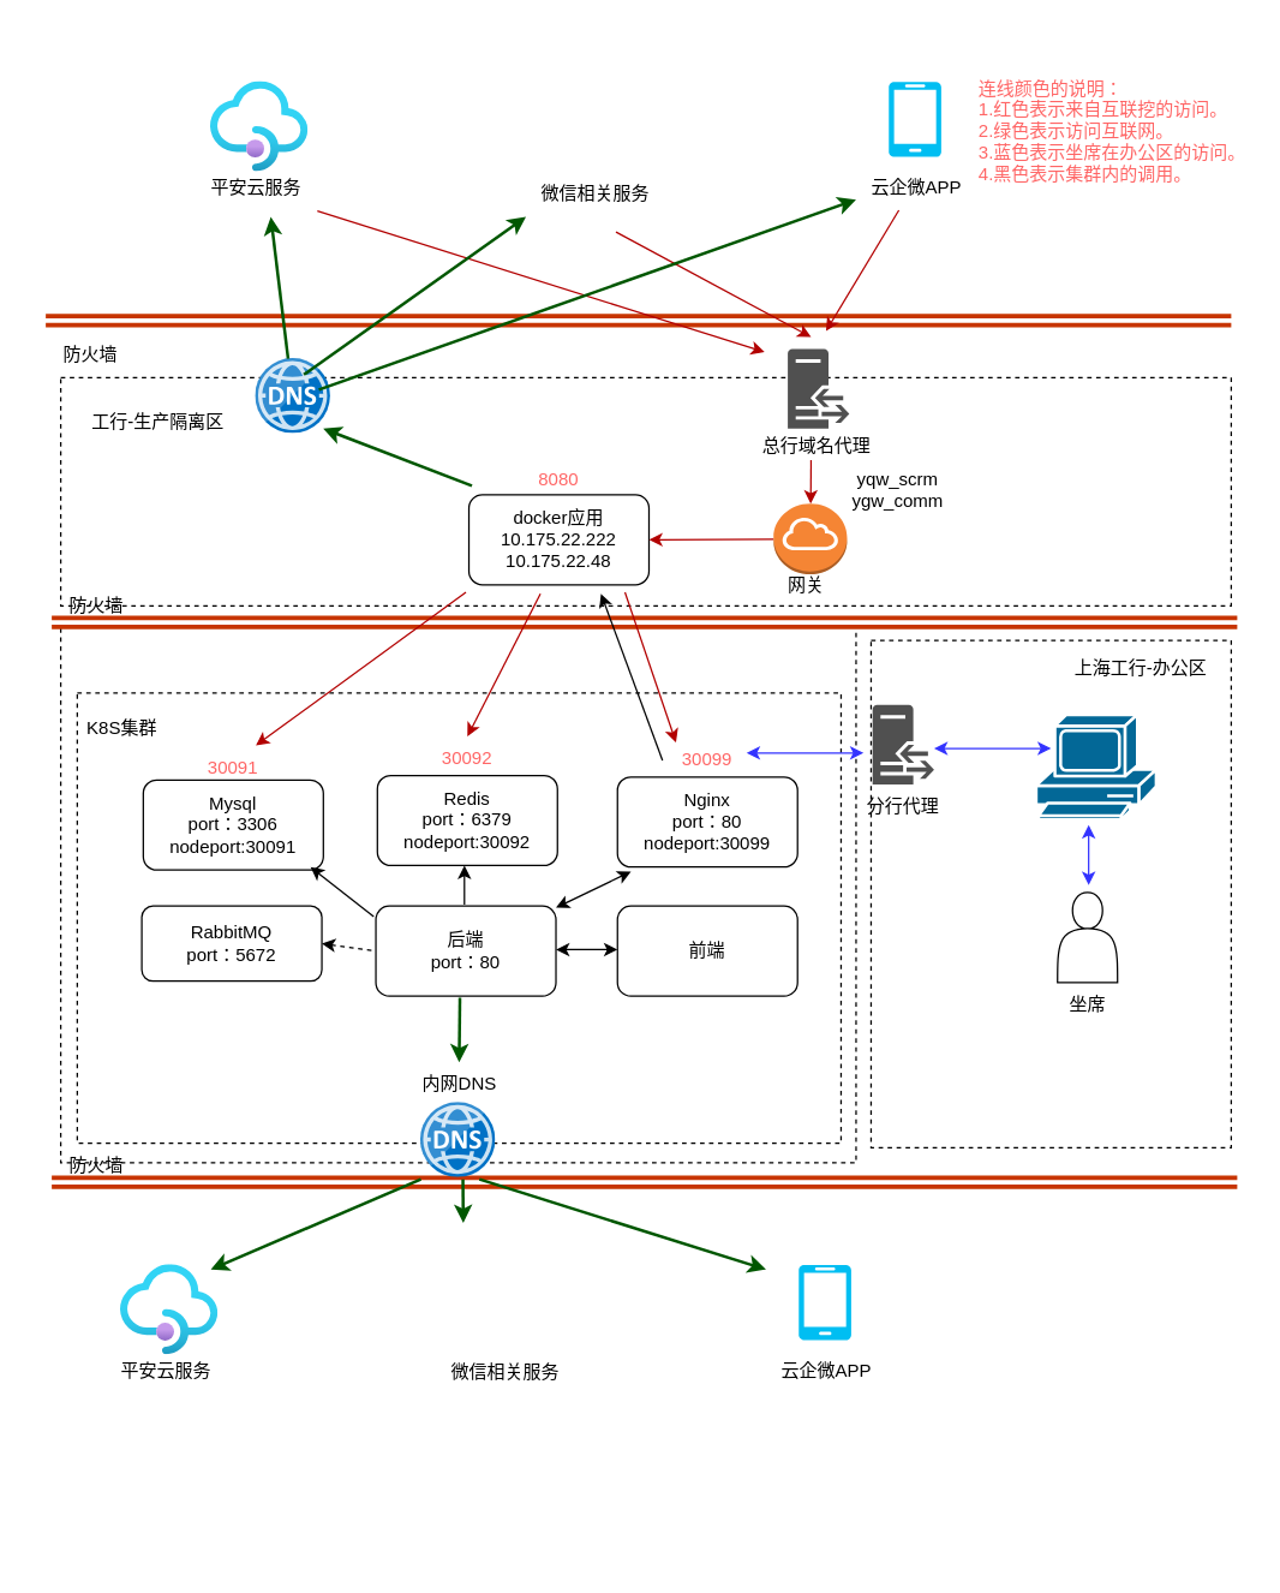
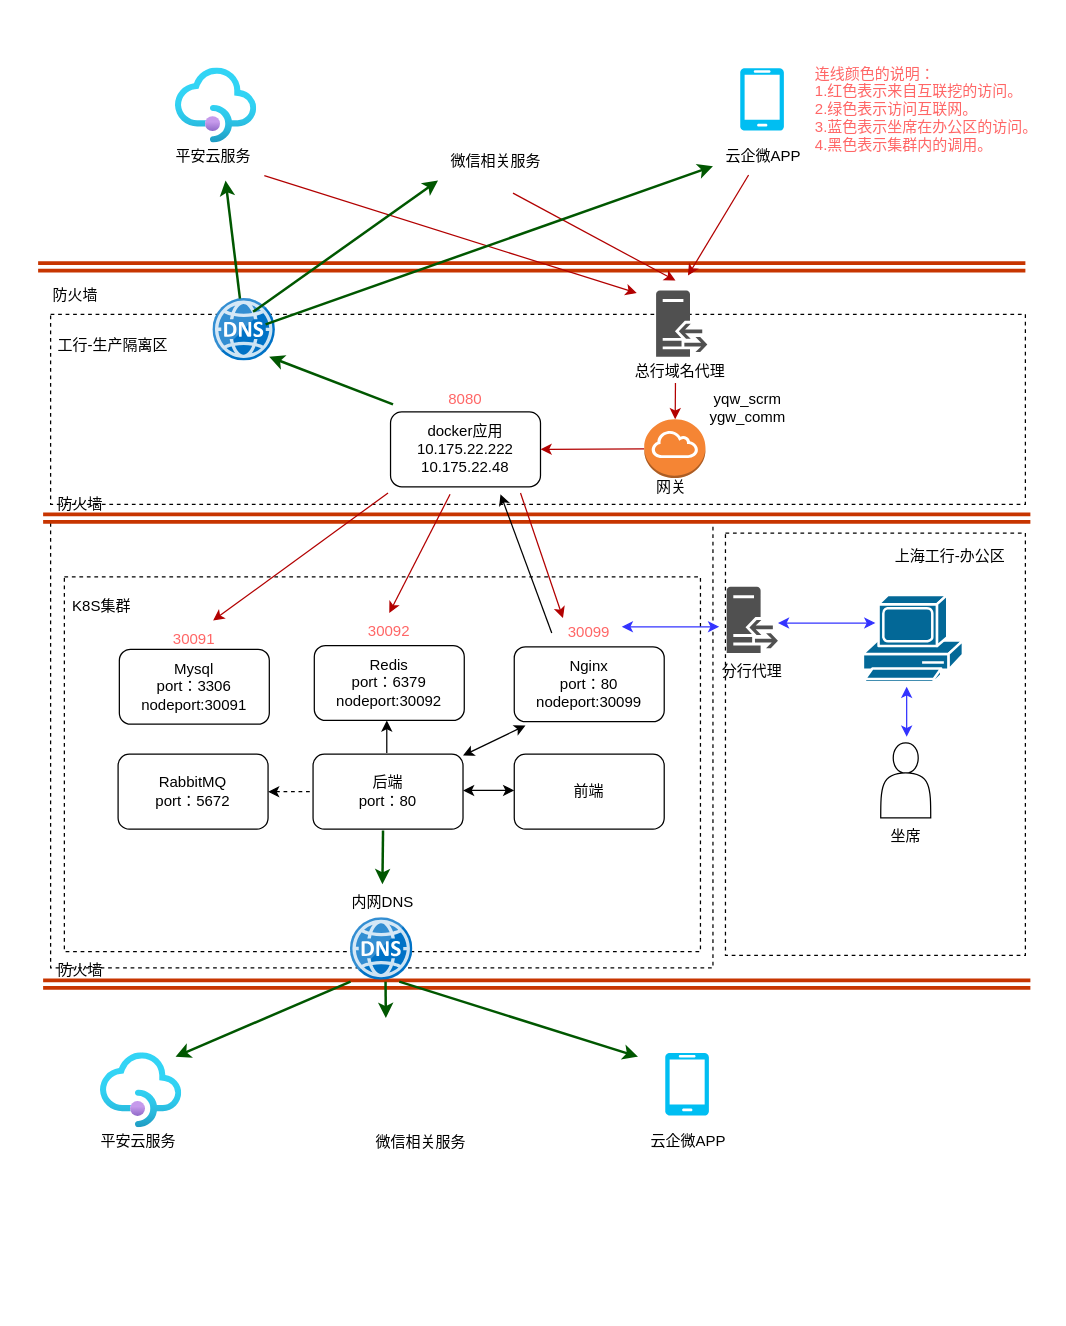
- <mxCell id="5" value="工行-生产隔离区" style="text;html=1;align=center;verticalAlign=middle;whiteSpace=wrap;rounded=0;" parent="1" vertex="1"><mxGeometry x="55" y="266" width="100" height="30" as="geometry" /></mxCell>
+ <mxCell id="5" value="工行-生产隔离区" style="text;html=1;align=center;verticalAlign=middle;whiteSpace=wrap;rounded=0;" parent="1" vertex="1"><mxGeometry x="40" y="261" width="100" height="30" as="geometry" /></mxCell>
- <mxCell id="65" value="" style="endArrow=classic;startArrow=none;html=1;rounded=0;entryX=0.929;entryY=0.967;entryDx=0;entryDy=0;entryPerimeter=0;exitX=-0.012;exitY=0.117;exitDx=0;exitDy=0;exitPerimeter=0;startFill=0;" parent="1" source="10" target="28" edge="1"><mxGeometry width="50" height="50" relative="1" as="geometry"><mxPoint x="450" y="650" as="sourcePoint" /><mxPoint x="500" y="600" as="targetPoint" /></mxGeometry></mxCell>
- <mxCell id="9" value="&lt;div&gt;&lt;span style=&quot;background-color: initial;&quot;&gt;RabbitMQ&lt;/span&gt;&lt;/div&gt;&lt;div&gt;&lt;span style=&quot;background-color: initial;&quot;&gt;port：5672&lt;/span&gt;&lt;/div&gt;" style="rounded=1;whiteSpace=wrap;html=1;" parent="1" vertex="1"><mxGeometry x="94" y="603" width="120" height="50" as="geometry" /></mxCell>
+ <mxCell id="9" value="&lt;div&gt;&lt;span style=&quot;background-color: initial;&quot;&gt;RabbitMQ&lt;/span&gt;&lt;/div&gt;&lt;div&gt;&lt;span style=&quot;background-color: initial;&quot;&gt;port：5672&lt;/span&gt;&lt;/div&gt;" style="rounded=1;whiteSpace=wrap;html=1;" parent="1" vertex="1"><mxGeometry x="94" y="603" width="120" height="60" as="geometry" /></mxCell>
